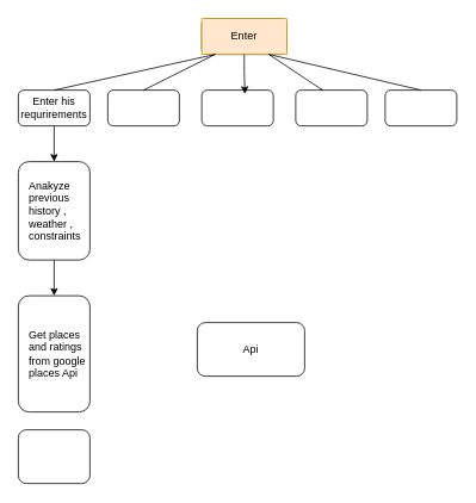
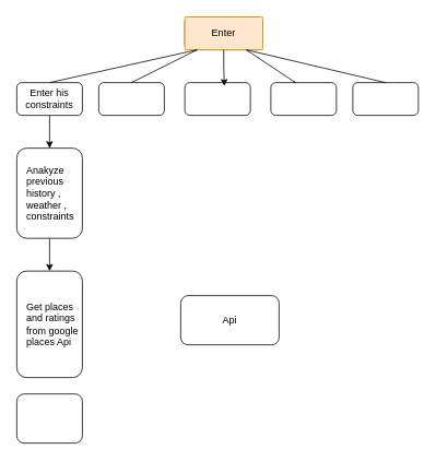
- <mxCell id="13" value="Enter his requrirements" style="text;strokeColor=none;align=center;fillColor=none;html=1;verticalAlign=middle;whiteSpace=wrap;rounded=0;" vertex="1" parent="1"><mxGeometry x="30" y="105" width="60" height="30" as="geometry" /></mxCell>
+ <mxCell id="13" value="Enter his constraints" style="text;strokeColor=none;align=center;fillColor=none;html=1;verticalAlign=middle;whiteSpace=wrap;rounded=0;" vertex="1" parent="1"><mxGeometry x="30" y="105" width="60" height="30" as="geometry" /></mxCell>
